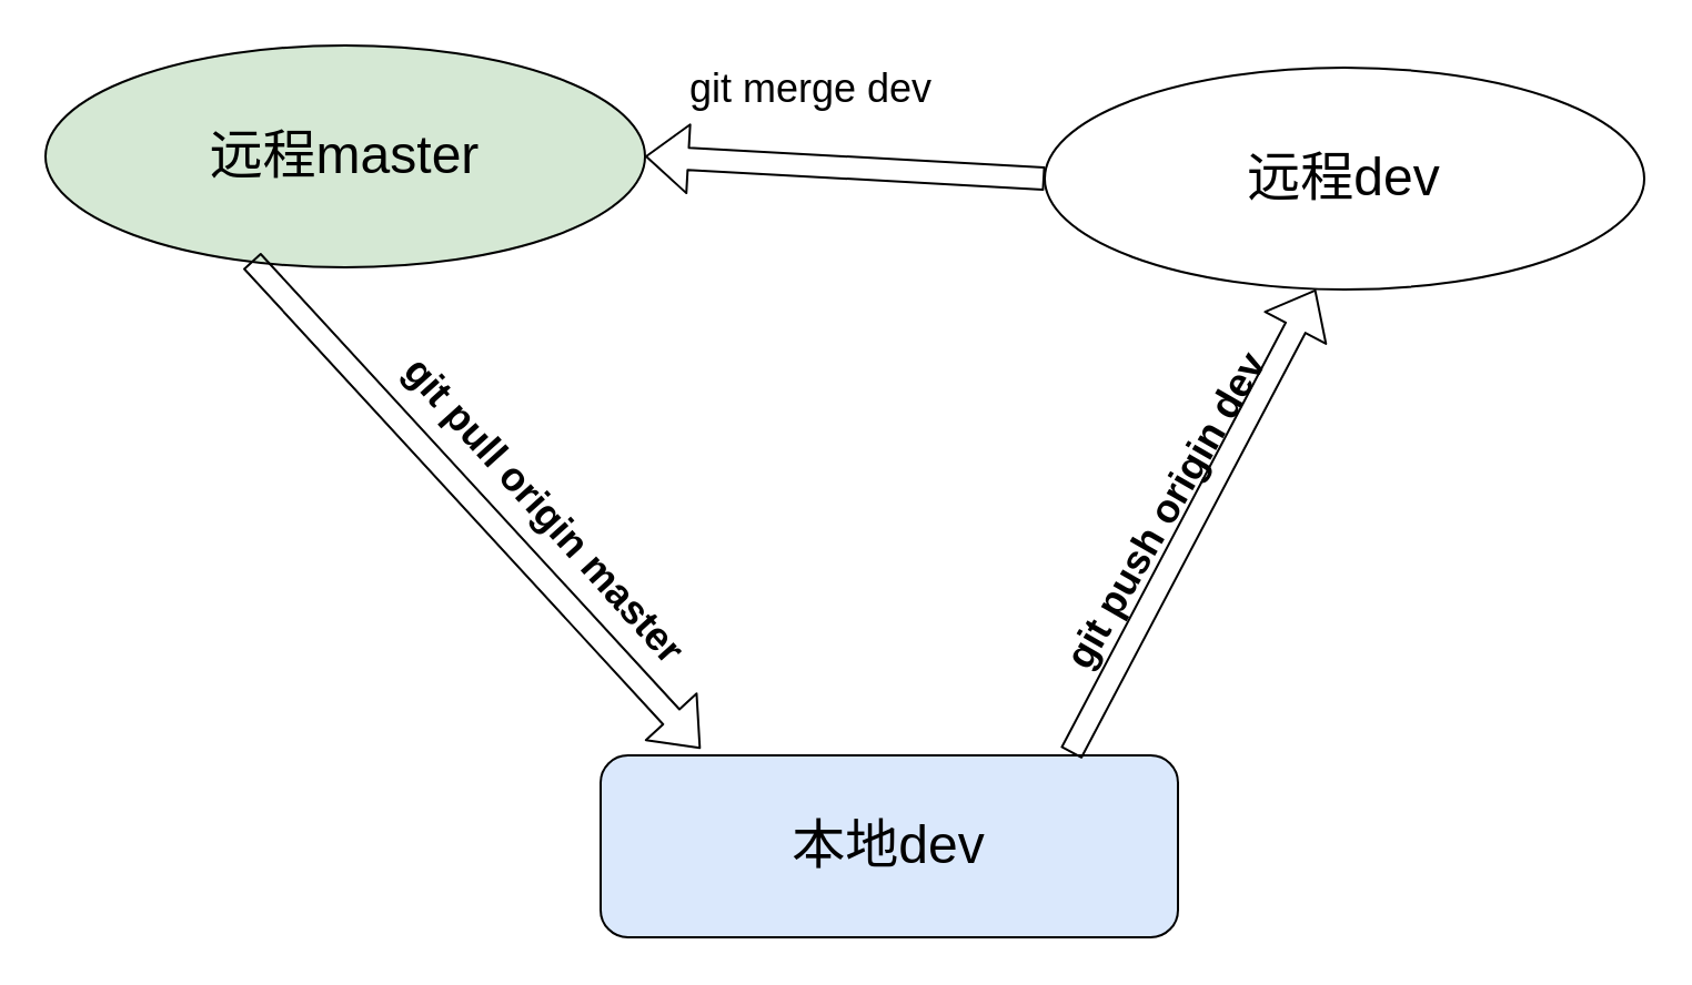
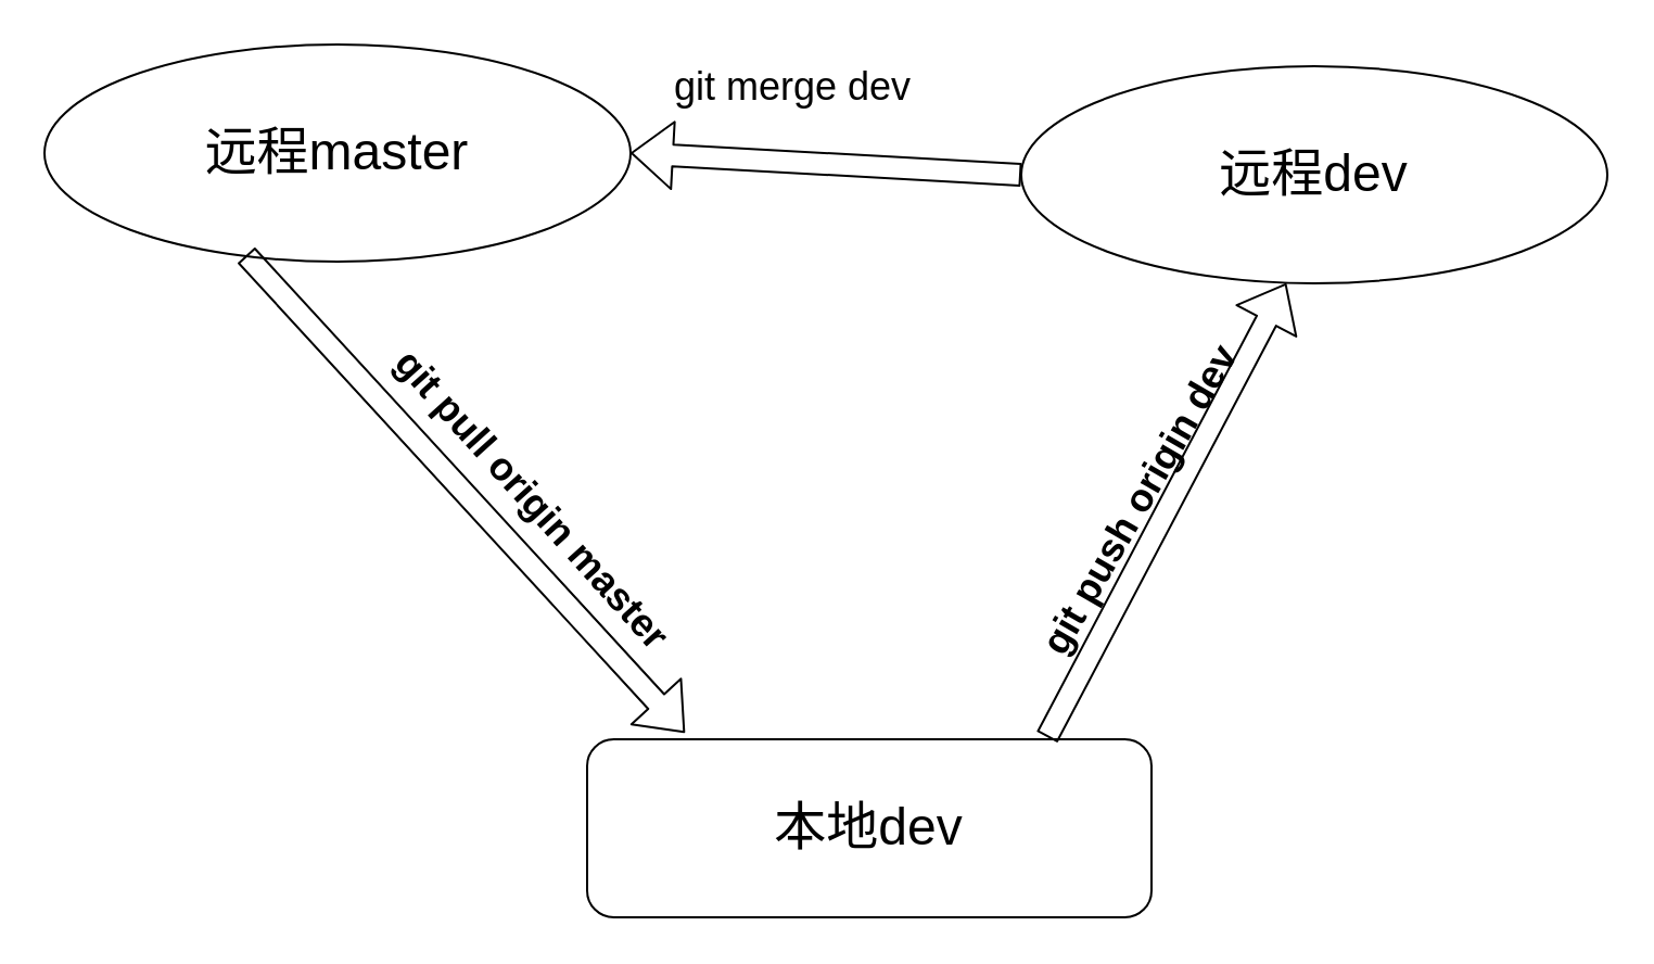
- <mxCell id="3" value="&lt;font style=&quot;font-size: 24px&quot;&gt;远程master&lt;/font&gt;" style="ellipse;whiteSpace=wrap;html=1;fillColor=#d5e8d4;" vertex="1" parent="1"><mxGeometry x="20" y="20" width="270" height="100" as="geometry" /></mxCell>
+ <mxCell id="3" value="&lt;font style=&quot;font-size: 24px&quot;&gt;远程master&lt;/font&gt;" style="ellipse;whiteSpace=wrap;html=1;" vertex="1" parent="1"><mxGeometry x="20" y="20" width="270" height="100" as="geometry" /></mxCell>
- <mxCell id="2" value="&lt;font style=&quot;font-size: 24px&quot;&gt;本地dev&lt;/font&gt;" style="rounded=1;whiteSpace=wrap;html=1;fillColor=#dae8fc;" vertex="1" parent="1"><mxGeometry x="270" y="340" width="260" height="82" as="geometry" /></mxCell>
+ <mxCell id="2" value="&lt;font style=&quot;font-size: 24px&quot;&gt;本地dev&lt;/font&gt;" style="rounded=1;whiteSpace=wrap;html=1;" vertex="1" parent="1"><mxGeometry x="270" y="340" width="260" height="82" as="geometry" /></mxCell>
